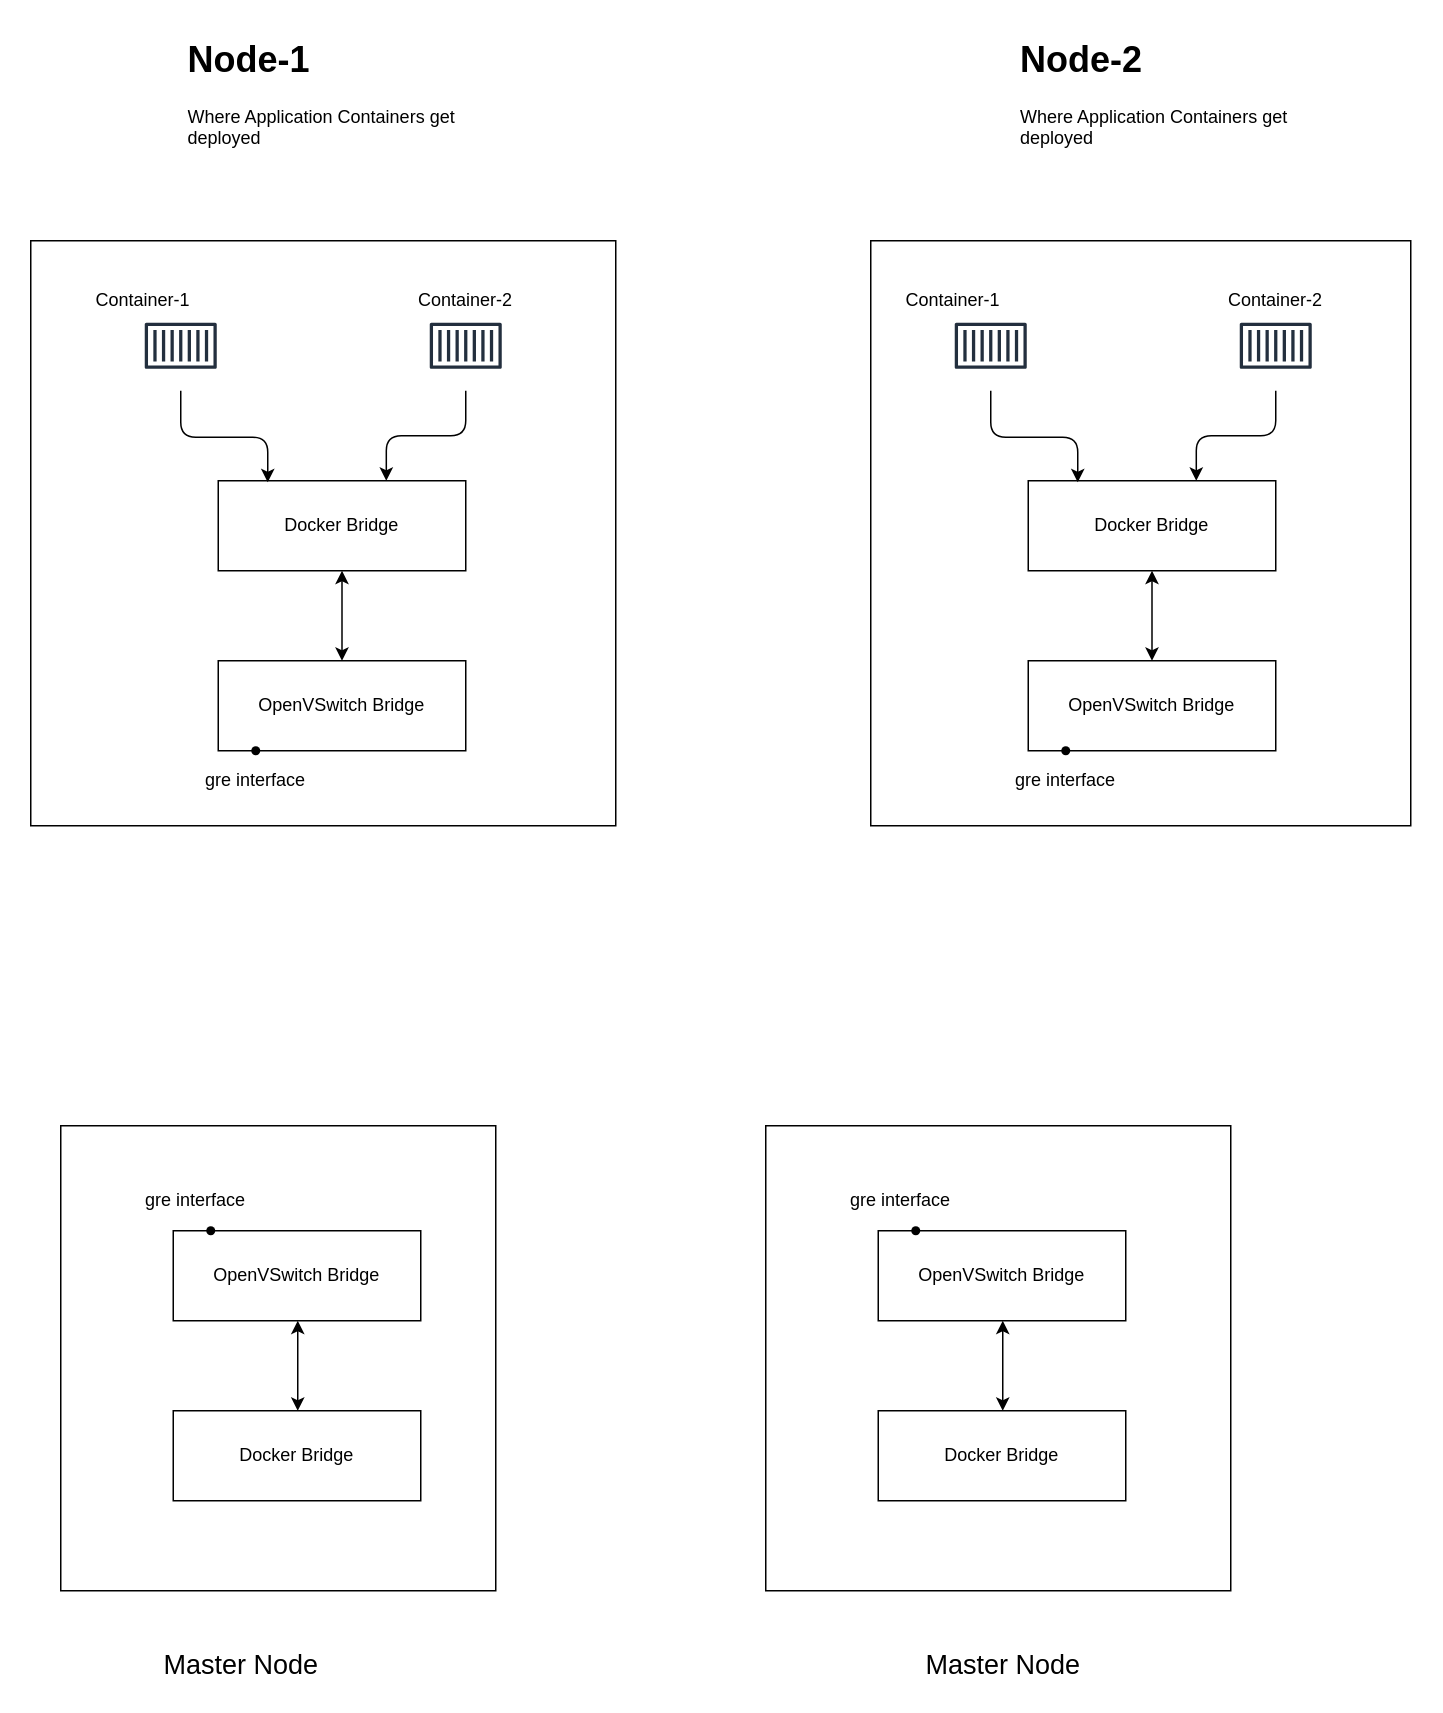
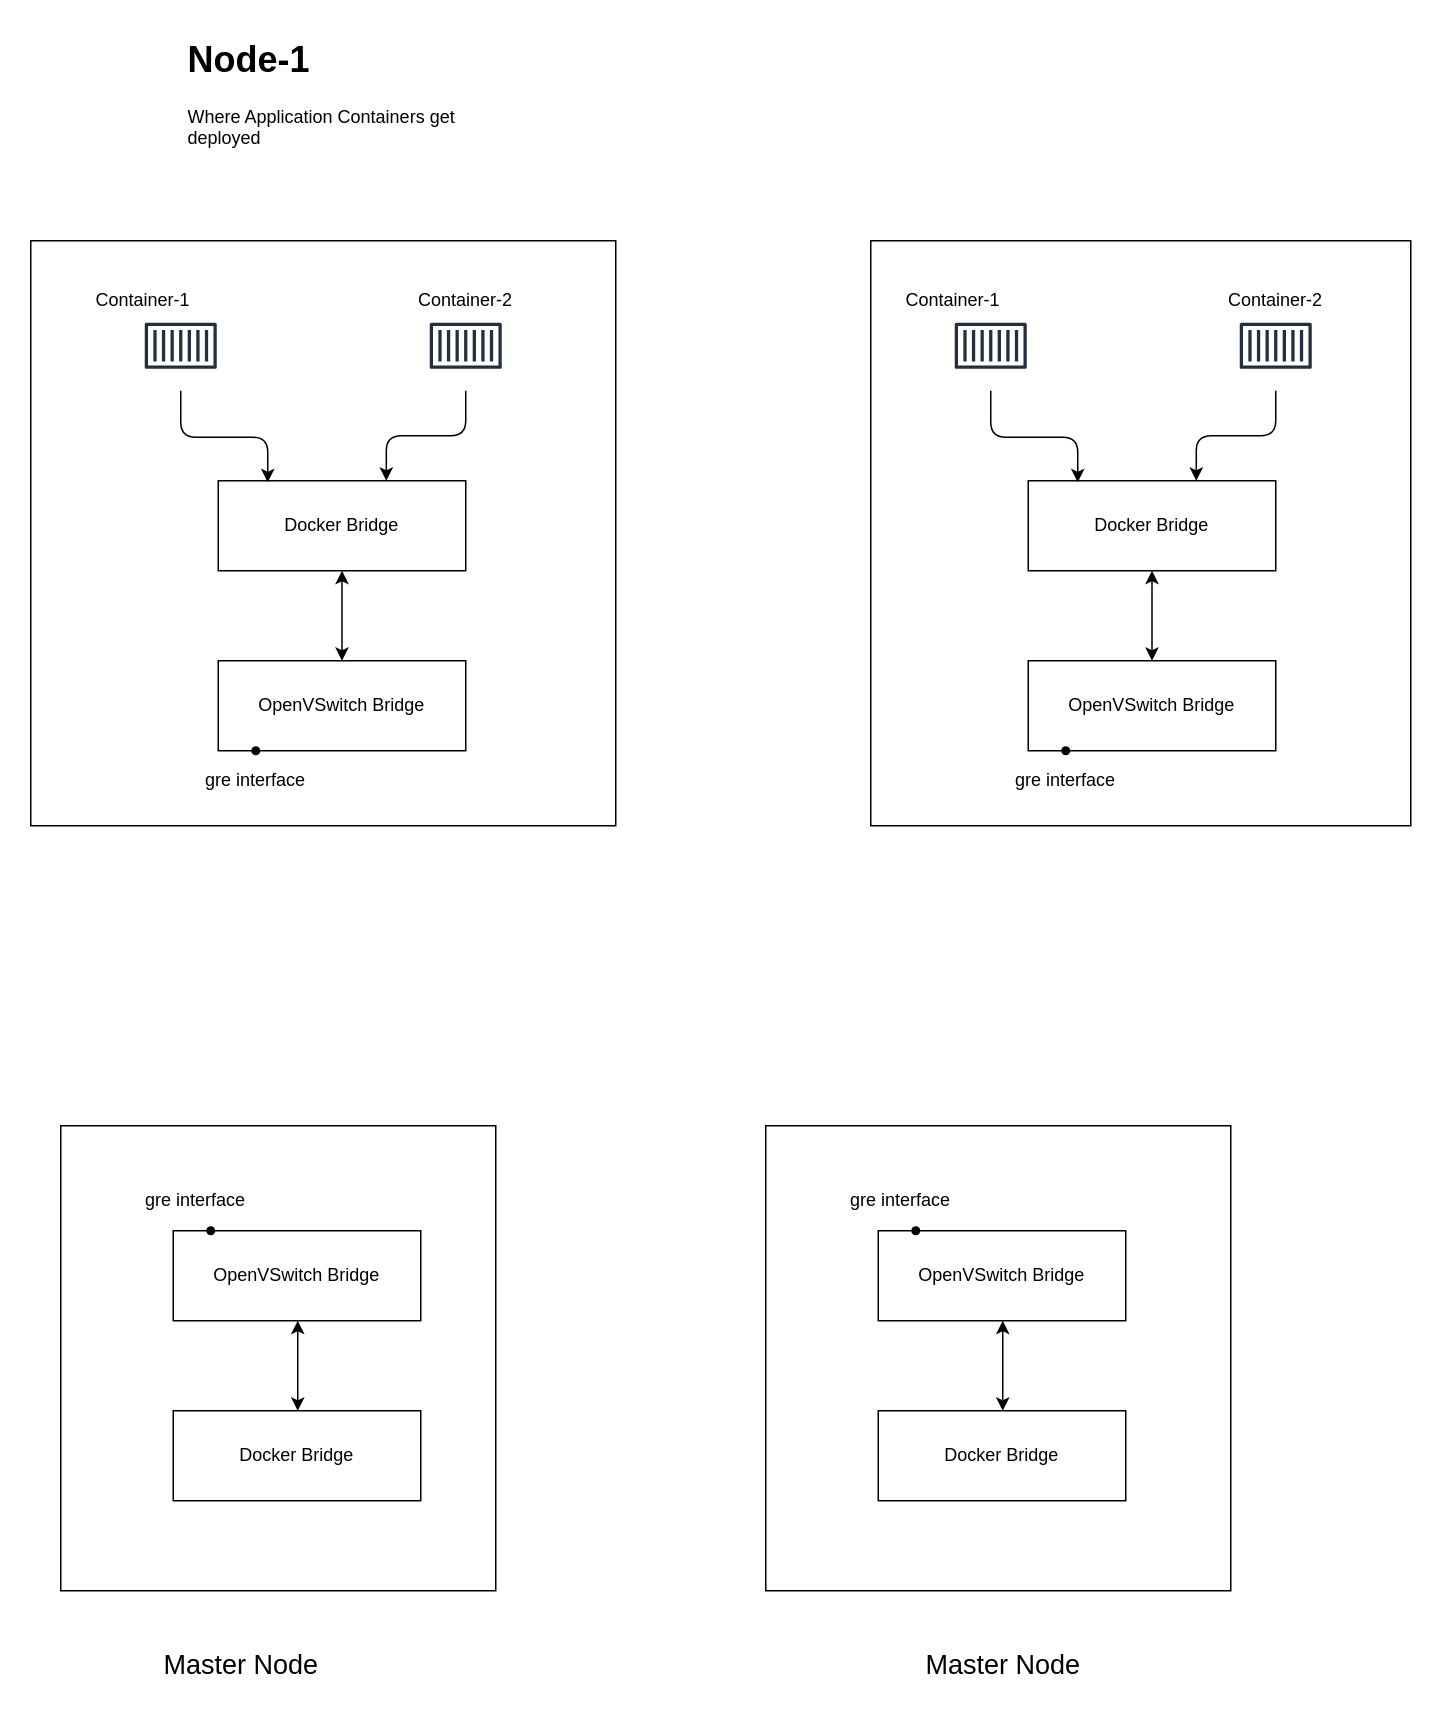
- <mxCell id="27" value="&lt;h1&gt;Node-2&lt;/h1&gt;&lt;p&gt;Where Application Containers get deployed&lt;/p&gt;" style="text;html=1;strokeColor=none;fillColor=none;spacing=5;spacingTop=-20;whiteSpace=wrap;overflow=hidden;rounded=0;" vertex="1" parent="1"><mxGeometry x="675" y="20" width="190" height="120" as="geometry" /></mxCell>
